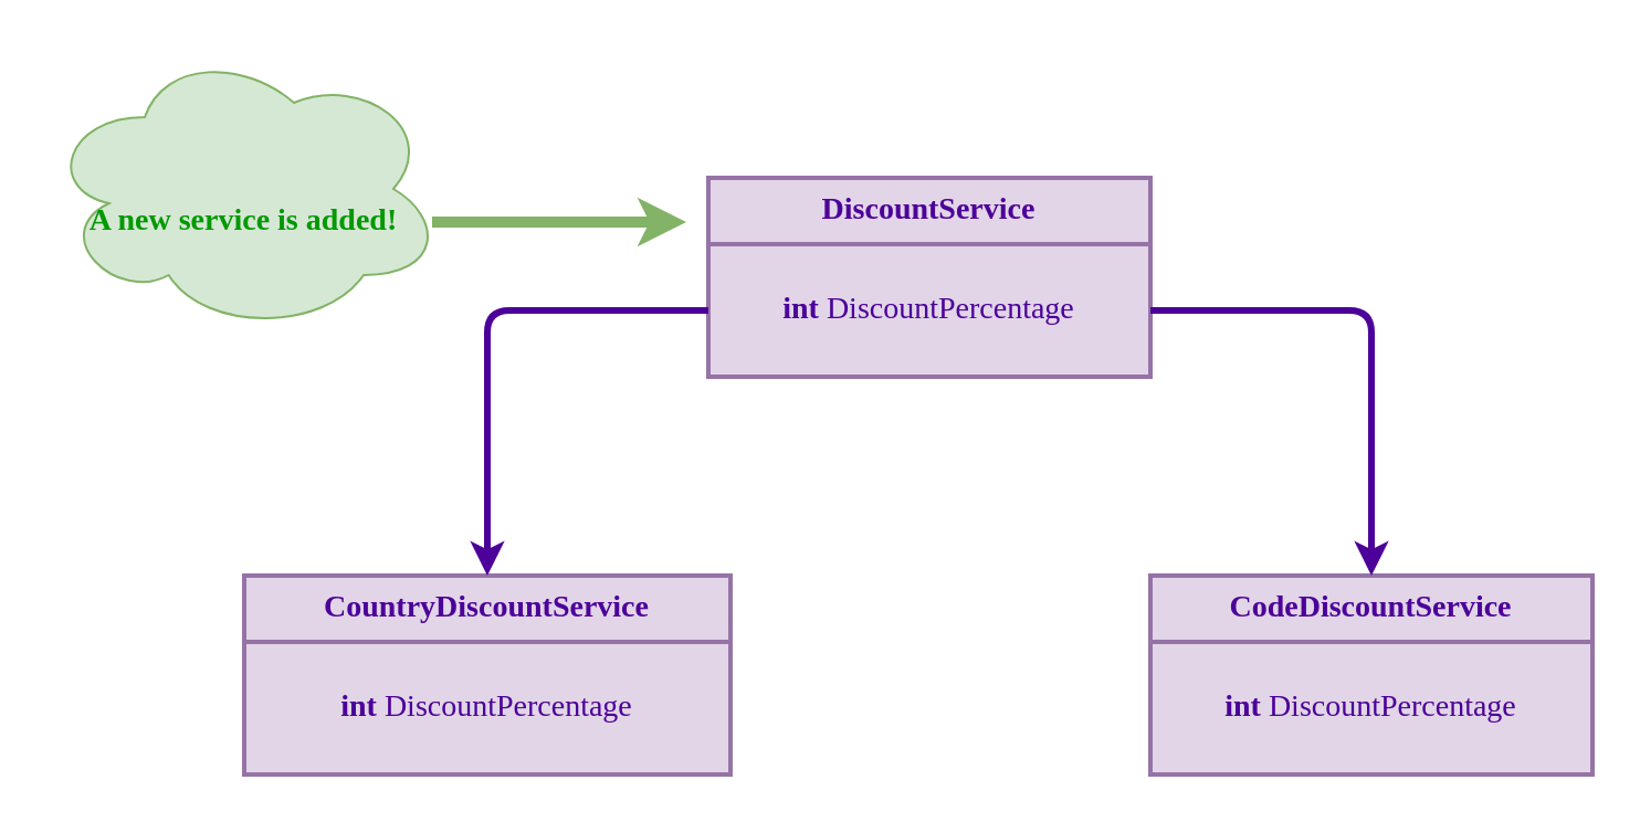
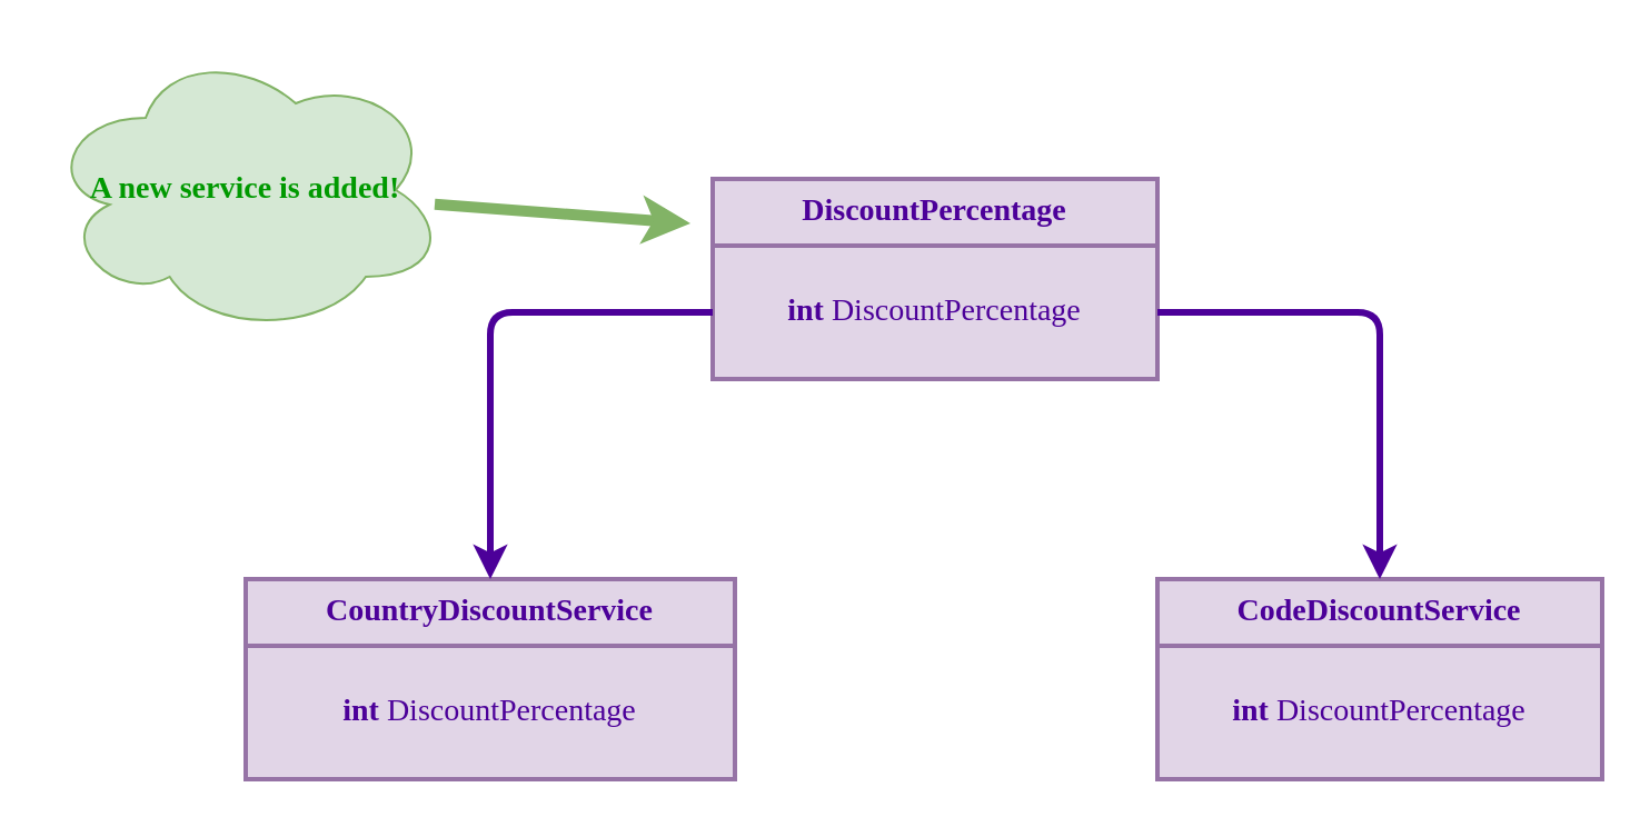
- <mxCell id="3" value="&lt;font color=&quot;#4c0099&quot; face=&quot;Verdana&quot; style=&quot;font-size: 14px;&quot;&gt;&lt;b&gt;DiscountService&lt;/b&gt;&lt;/font&gt;" style="swimlane;fontStyle=0;childLayout=stackLayout;horizontal=1;startSize=30;horizontalStack=0;resizeParent=1;resizeParentMax=0;resizeLast=0;collapsible=1;marginBottom=0;whiteSpace=wrap;html=1;fillColor=#e1d5e7;strokeColor=#9673a6;strokeWidth=2;" vertex="1" parent="1"><mxGeometry x="320" y="80" width="200" height="90" as="geometry" /></mxCell>
+ <mxCell id="3" value="&lt;font color=&quot;#4c0099&quot; face=&quot;Verdana&quot; style=&quot;font-size: 14px;&quot;&gt;&lt;b&gt;DiscountPercentage&lt;/b&gt;&lt;/font&gt;" style="swimlane;fontStyle=0;childLayout=stackLayout;horizontal=1;startSize=30;horizontalStack=0;resizeParent=1;resizeParentMax=0;resizeLast=0;collapsible=1;marginBottom=0;whiteSpace=wrap;html=1;fillColor=#e1d5e7;strokeColor=#9673a6;strokeWidth=2;" vertex="1" parent="1"><mxGeometry x="320" y="80" width="200" height="90" as="geometry" /></mxCell>
- <mxCell id="12" value="&lt;b style=&quot;border-color: var(--border-color); font-family: Verdana; font-size: 14px;&quot;&gt;&lt;font color=&quot;#009900&quot;&gt;A new service is added!&lt;/font&gt;&lt;/b&gt;" style="text;html=1;strokeColor=none;fillColor=none;align=center;verticalAlign=middle;whiteSpace=wrap;rounded=0;" vertex="1" parent="1"><mxGeometry x="25" y="85" width="170" height="30" as="geometry" /></mxCell>
+ <mxCell id="12" value="&lt;b style=&quot;border-color: var(--border-color); font-family: Verdana; font-size: 14px;&quot;&gt;&lt;font color=&quot;#009900&quot;&gt;A new service is added!&lt;/font&gt;&lt;/b&gt;" style="text;html=1;strokeColor=none;fillColor=none;align=center;verticalAlign=middle;whiteSpace=wrap;rounded=0;" vertex="1" parent="1"><mxGeometry x="25" y="70" width="170" height="30" as="geometry" /></mxCell>
